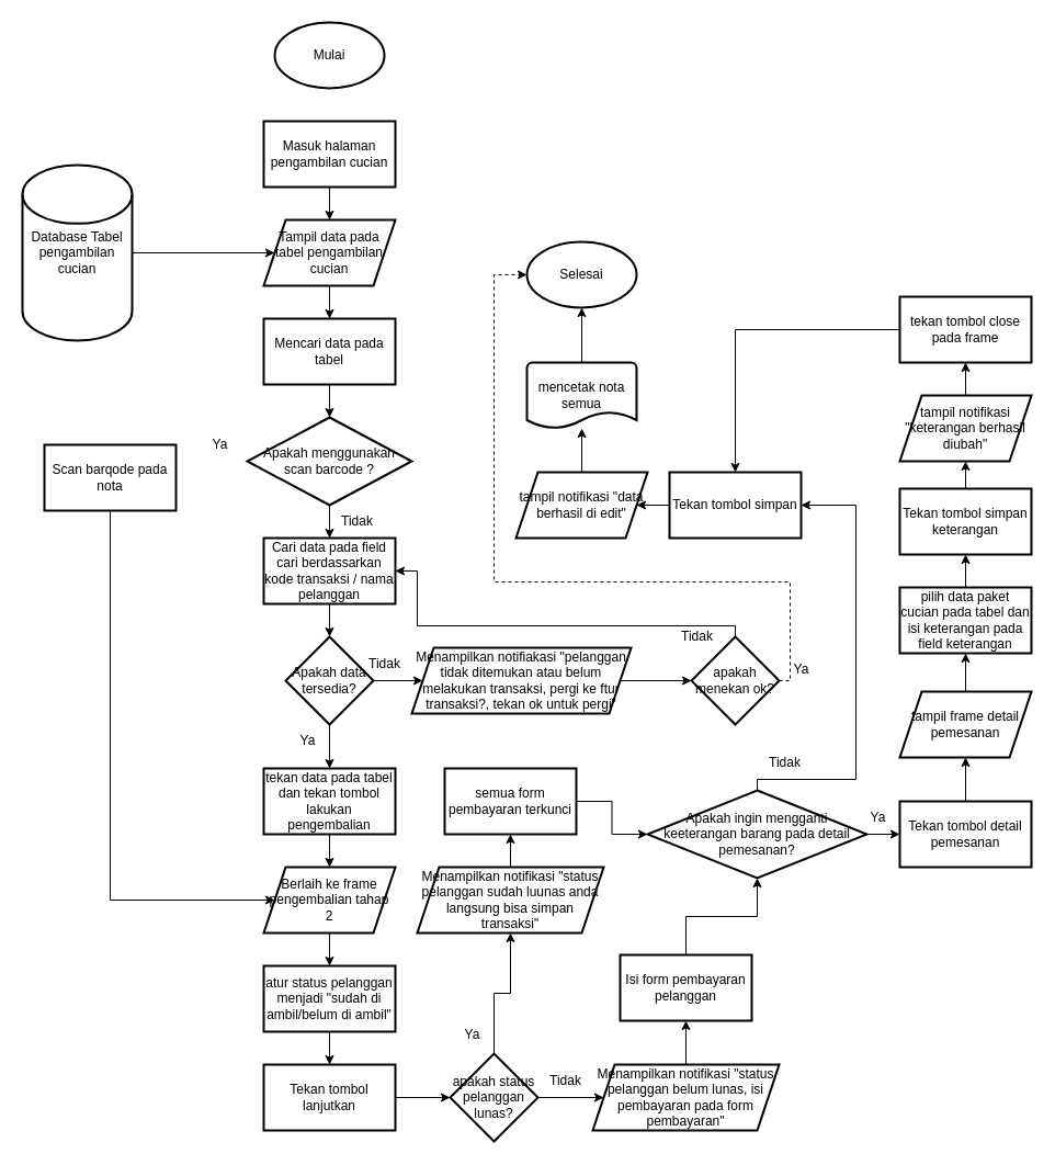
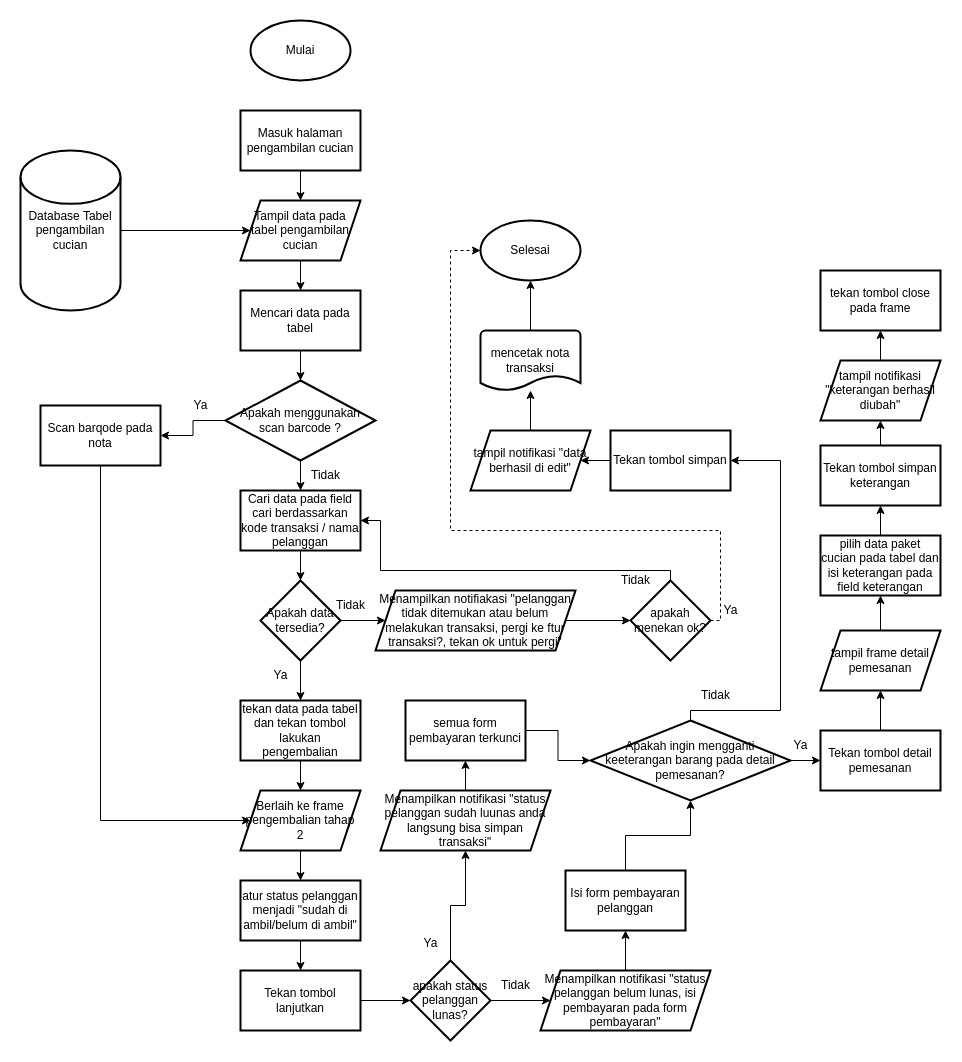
- <mxCell id="66" style="edgeStyle=orthogonalEdgeStyle;rounded=0;orthogonalLoop=1;jettySize=auto;html=1;exitX=0;exitY=0.5;exitDx=0;exitDy=0;entryX=0.5;entryY=0;entryDx=0;entryDy=0;" edge="1" parent="1" source="67" target="69"><mxGeometry relative="1" as="geometry" /></mxCell>
- <mxCell id="74" value="mencetak nota semua" style="strokeWidth=2;html=1;shape=mxgraph.flowchart.document2;whiteSpace=wrap;size=0.25;" vertex="1" parent="1"><mxGeometry x="480" y="330" width="100" height="60" as="geometry" /></mxCell>
+ <mxCell id="74" value="mencetak nota transaksi" style="strokeWidth=2;html=1;shape=mxgraph.flowchart.document2;whiteSpace=wrap;size=0.25;" vertex="1" parent="1"><mxGeometry x="480" y="330" width="100" height="60" as="geometry" /></mxCell>
+ <mxCell id="12" value="" style="edgeStyle=orthogonalEdgeStyle;rounded=0;orthogonalLoop=1;jettySize=auto;html=1;" edge="1" parent="1" source="13" target="37"><mxGeometry relative="1" as="geometry" /></mxCell>
